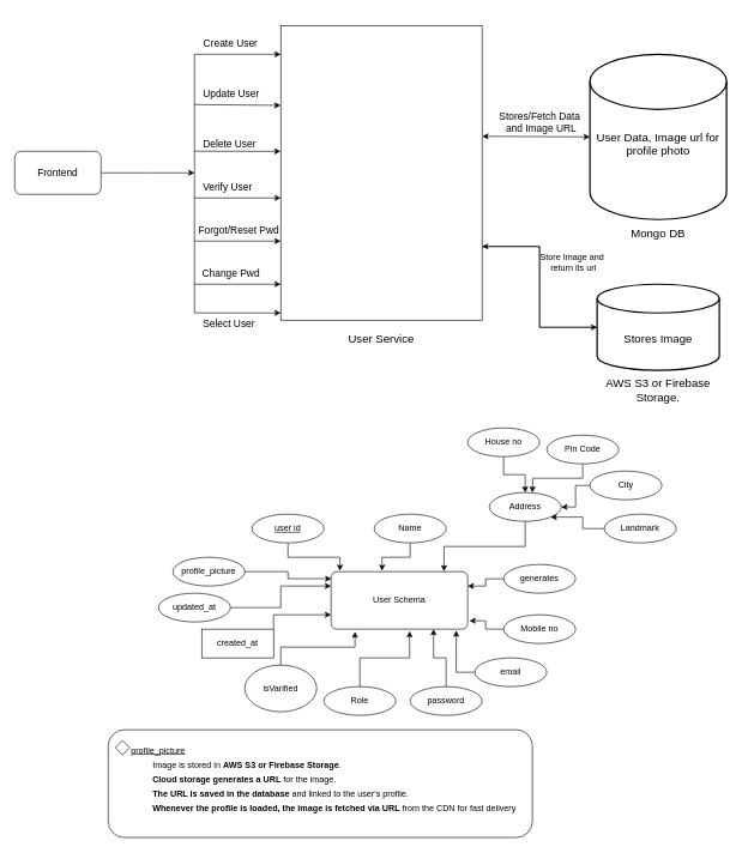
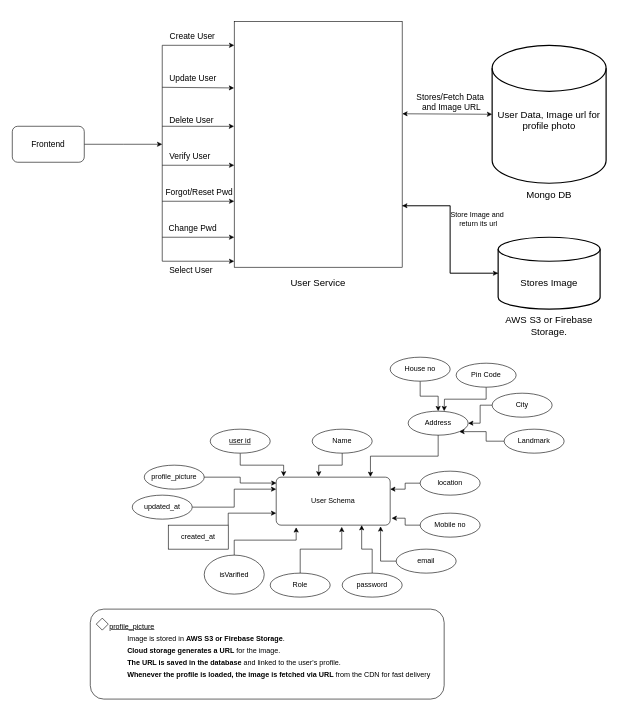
- <mxCell id="13" value="generates" style="ellipse;whiteSpace=wrap;html=1;align=center;" vertex="1" parent="1"><mxGeometry x="700" y="770" width="100" height="40" as="geometry" /></mxCell>
+ <mxCell id="13" value="location" style="ellipse;whiteSpace=wrap;html=1;align=center;" vertex="1" parent="1"><mxGeometry x="700" y="770" width="100" height="40" as="geometry" /></mxCell>
